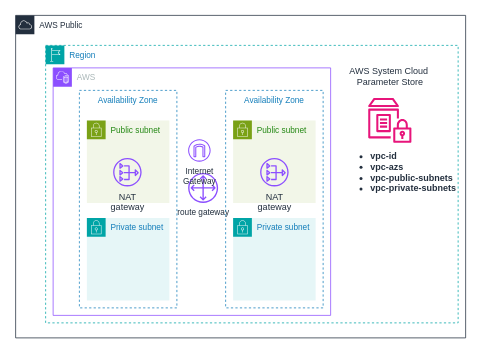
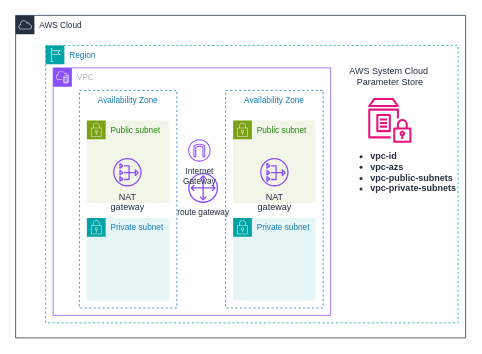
- <mxCell id="7" value="AWS Public" style="points=[[0,0],[0.25,0],[0.5,0],[0.75,0],[1,0],[1,0.25],[1,0.5],[1,0.75],[1,1],[0.75,1],[0.5,1],[0.25,1],[0,1],[0,0.75],[0,0.5],[0,0.25]];outlineConnect=0;gradientColor=none;html=1;whiteSpace=wrap;fontSize=11;fontStyle=0;container=1;pointerEvents=0;collapsible=0;recursiveResize=0;shape=mxgraph.aws4.group;grIcon=mxgraph.aws4.group_aws_cloud;strokeColor=#232F3E;fillColor=none;verticalAlign=top;align=left;spacingLeft=30;fontColor=#232F3E;dashed=0;" parent="1" vertex="1"><mxGeometry x="20" y="20" width="600" height="430" as="geometry" /></mxCell>
+ <mxCell id="7" value="AWS Cloud" style="points=[[0,0],[0.25,0],[0.5,0],[0.75,0],[1,0],[1,0.25],[1,0.5],[1,0.75],[1,1],[0.75,1],[0.5,1],[0.25,1],[0,1],[0,0.75],[0,0.5],[0,0.25]];outlineConnect=0;gradientColor=none;html=1;whiteSpace=wrap;fontSize=11;fontStyle=0;container=1;pointerEvents=0;collapsible=0;recursiveResize=0;shape=mxgraph.aws4.group;grIcon=mxgraph.aws4.group_aws_cloud;strokeColor=#232F3E;fillColor=none;verticalAlign=top;align=left;spacingLeft=30;fontColor=#232F3E;dashed=0;" parent="1" vertex="1"><mxGeometry x="20" y="20" width="600" height="430" as="geometry" /></mxCell>
- <mxCell id="3" value="AWS" style="points=[[0,0],[0.25,0],[0.5,0],[0.75,0],[1,0],[1,0.25],[1,0.5],[1,0.75],[1,1],[0.75,1],[0.5,1],[0.25,1],[0,1],[0,0.75],[0,0.5],[0,0.25]];outlineConnect=0;gradientColor=none;html=1;whiteSpace=wrap;fontSize=11;fontStyle=0;container=1;pointerEvents=0;collapsible=0;recursiveResize=0;shape=mxgraph.aws4.group;grIcon=mxgraph.aws4.group_vpc2;strokeColor=#8C4FFF;fillColor=none;verticalAlign=top;align=left;spacingLeft=30;fontColor=#AAB7B8;dashed=0;" parent="2" vertex="1"><mxGeometry x="10" y="30" width="370" height="330" as="geometry" /></mxCell>
+ <mxCell id="3" value="VPC" style="points=[[0,0],[0.25,0],[0.5,0],[0.75,0],[1,0],[1,0.25],[1,0.5],[1,0.75],[1,1],[0.75,1],[0.5,1],[0.25,1],[0,1],[0,0.75],[0,0.5],[0,0.25]];outlineConnect=0;gradientColor=none;html=1;whiteSpace=wrap;fontSize=11;fontStyle=0;container=1;pointerEvents=0;collapsible=0;recursiveResize=0;shape=mxgraph.aws4.group;grIcon=mxgraph.aws4.group_vpc2;strokeColor=#8C4FFF;fillColor=none;verticalAlign=top;align=left;spacingLeft=30;fontColor=#AAB7B8;dashed=0;" parent="2" vertex="1"><mxGeometry x="10" y="30" width="370" height="330" as="geometry" /></mxCell>
